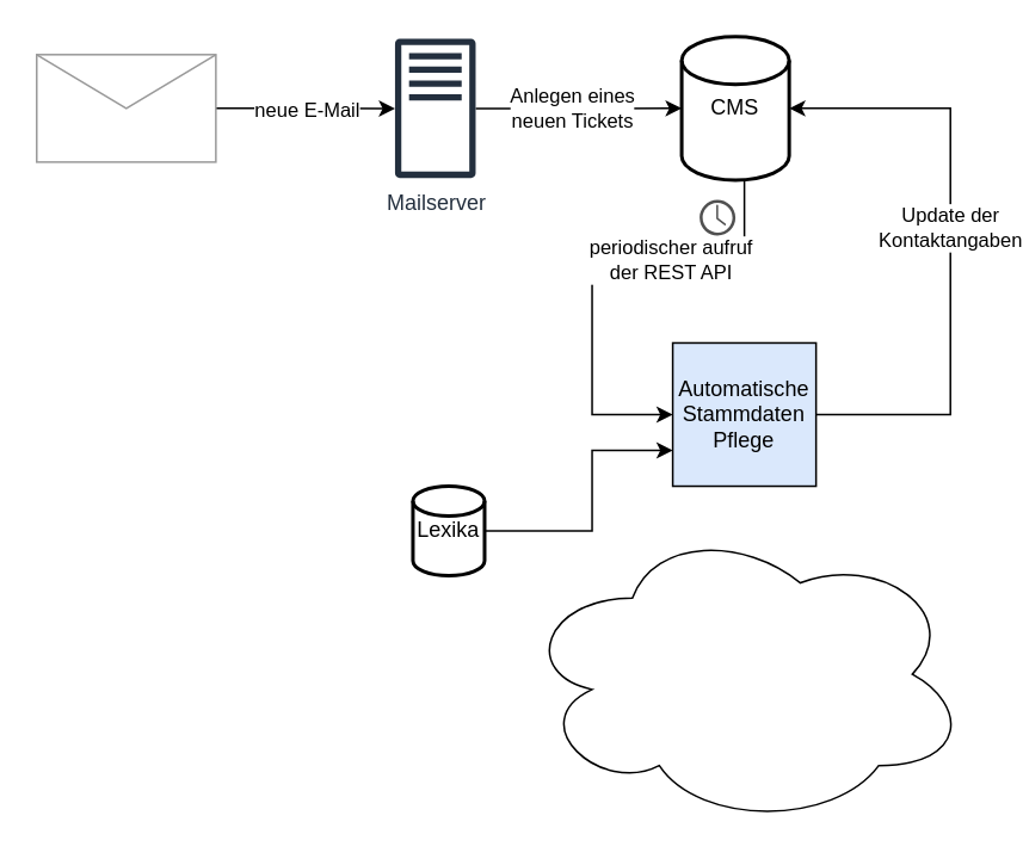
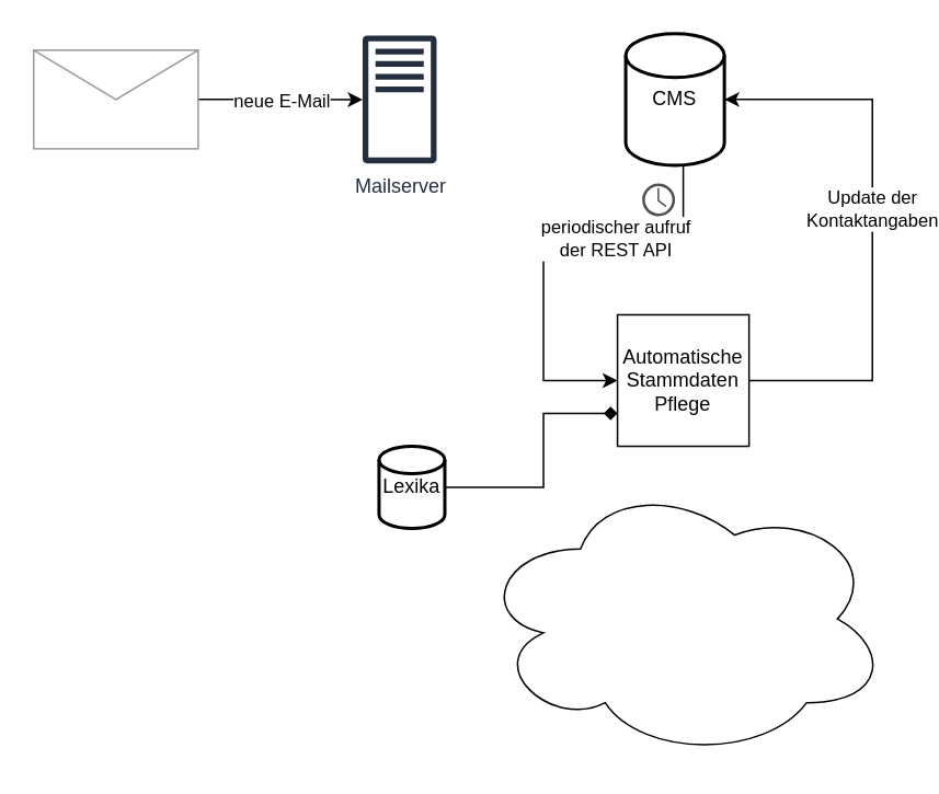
- <mxCell id="6" value="" style="edgeStyle=orthogonalEdgeStyle;rounded=0;orthogonalLoop=1;jettySize=auto;html=1;entryX=0;entryY=0.5;entryDx=0;entryDy=0;entryPerimeter=0;" edge="1" parent="1" source="8" target="11"><mxGeometry relative="1" as="geometry"><mxPoint x="307.5" y="60" as="targetPoint" /></mxGeometry></mxCell>
- <mxCell id="7" value="Anlegen eines &lt;br&gt;neuen Tickets" style="edgeLabel;html=1;align=center;verticalAlign=middle;resizable=0;points=[];" vertex="1" connectable="0" parent="6"><mxGeometry x="-0.077" y="1" relative="1" as="geometry"><mxPoint as="offset" /></mxGeometry></mxCell>
- <mxCell id="14" value="Automatische&lt;br&gt;Stammdaten&lt;br&gt;Pflege" style="whiteSpace=wrap;html=1;aspect=fixed;fillColor=#dae8fc;" vertex="1" parent="1"><mxGeometry x="375" y="191" width="80" height="80" as="geometry" /></mxCell>
+ <mxCell id="14" value="Automatische&lt;br&gt;Stammdaten&lt;br&gt;Pflege" style="whiteSpace=wrap;html=1;aspect=fixed;" vertex="1" parent="1"><mxGeometry x="375" y="191" width="80" height="80" as="geometry" /></mxCell>
- <mxCell id="16" value="" style="edgeStyle=orthogonalEdgeStyle;rounded=0;orthogonalLoop=1;jettySize=auto;html=1;startArrow=none;startFill=0;" edge="1" parent="1" source="17" target="14"><mxGeometry relative="1" as="geometry"><Array as="points"><mxPoint x="330" y="296" /><mxPoint x="330" y="251" /></Array></mxGeometry></mxCell>
+ <mxCell id="16" value="" style="edgeStyle=orthogonalEdgeStyle;rounded=0;orthogonalLoop=1;jettySize=auto;html=1;startArrow=none;startFill=0;endArrow=diamond;" edge="1" parent="1" source="17" target="14"><mxGeometry relative="1" as="geometry"><Array as="points"><mxPoint x="330" y="296" /><mxPoint x="330" y="251" /></Array></mxGeometry></mxCell>
